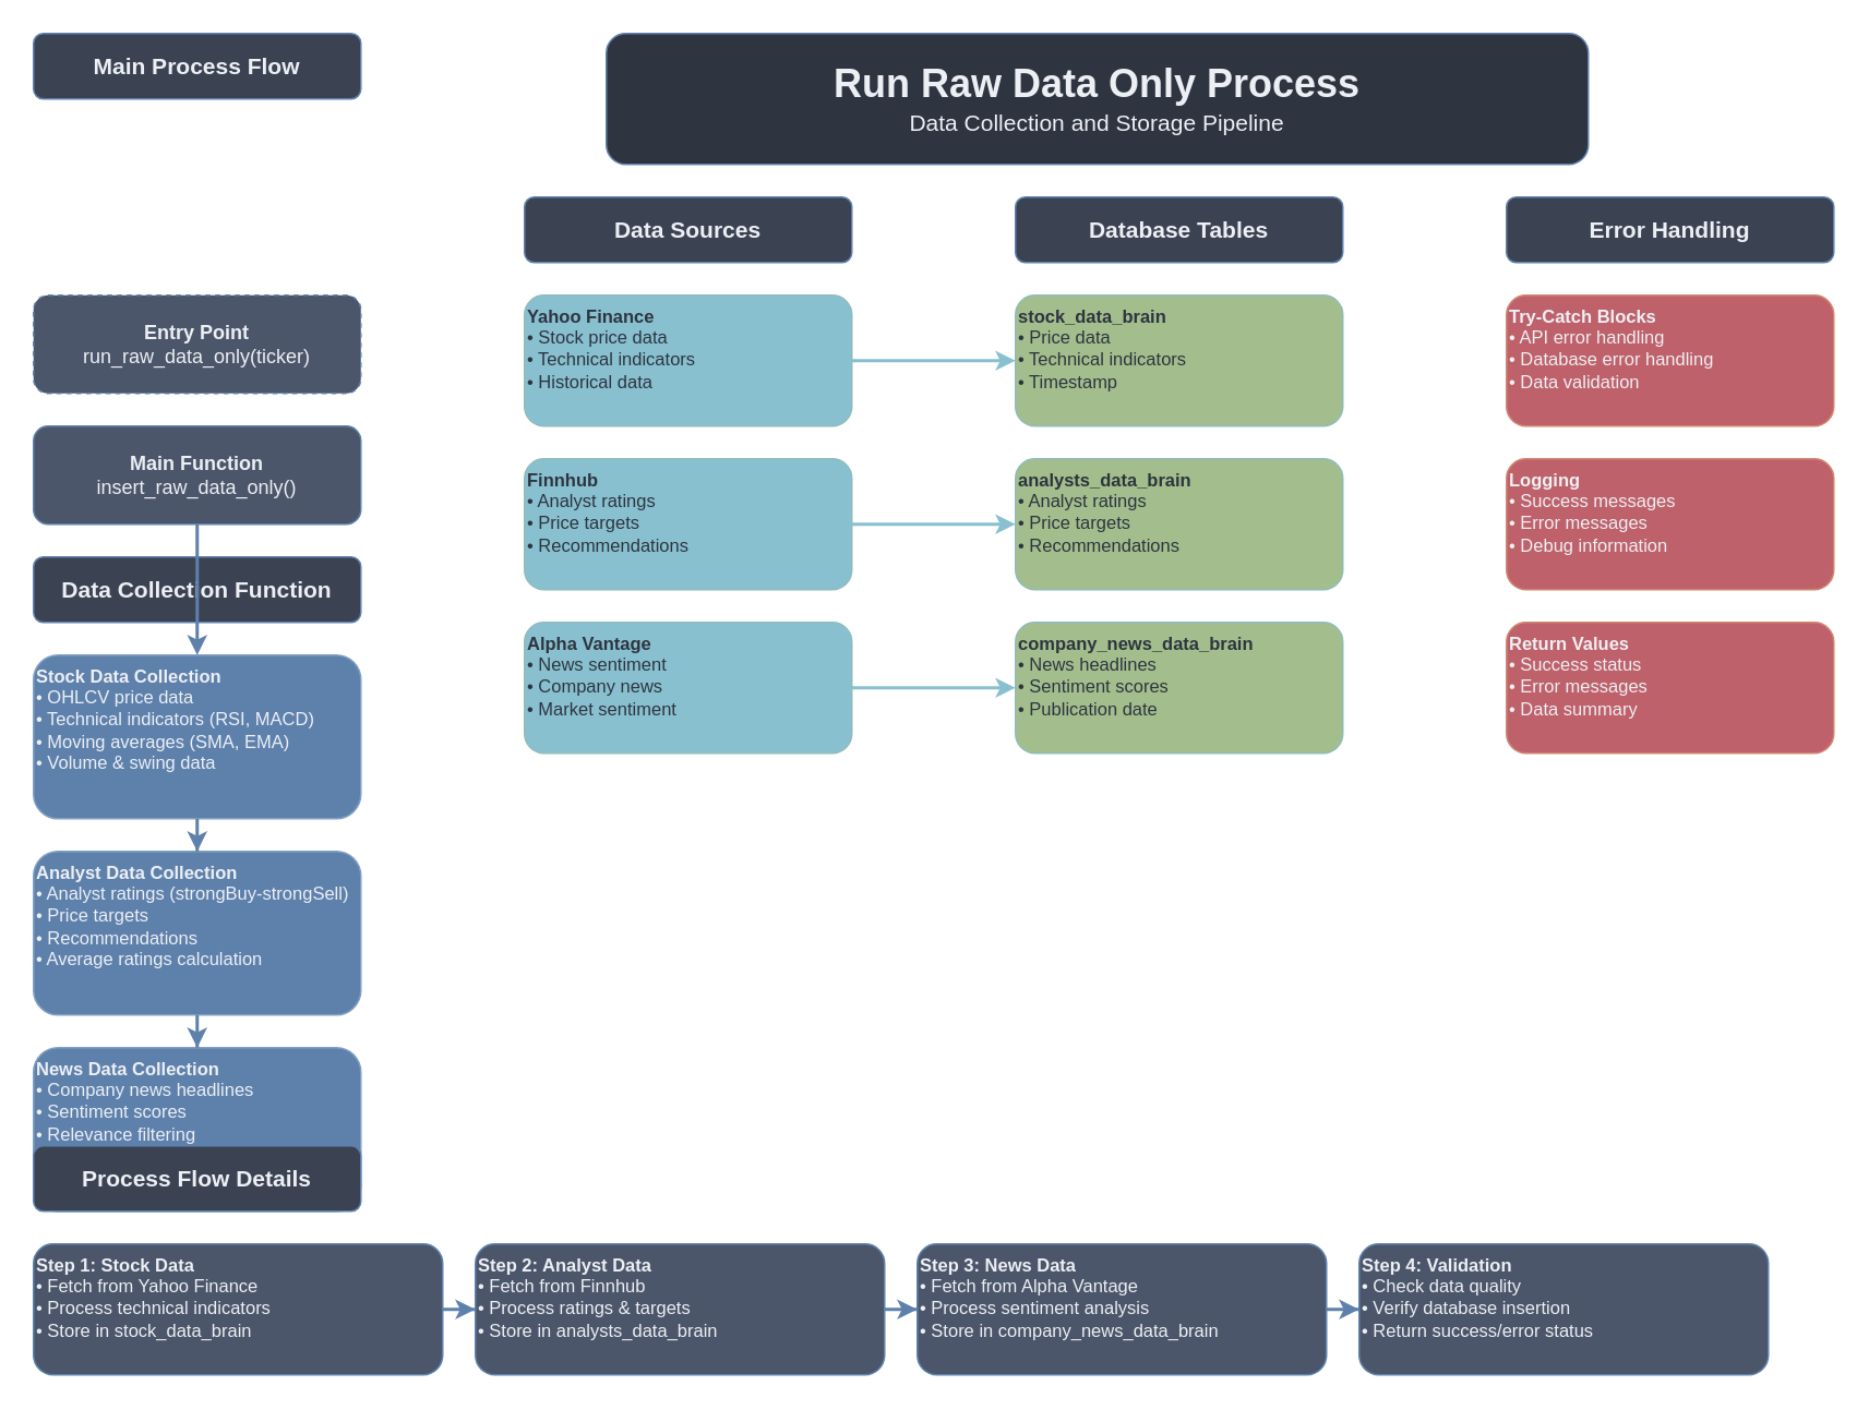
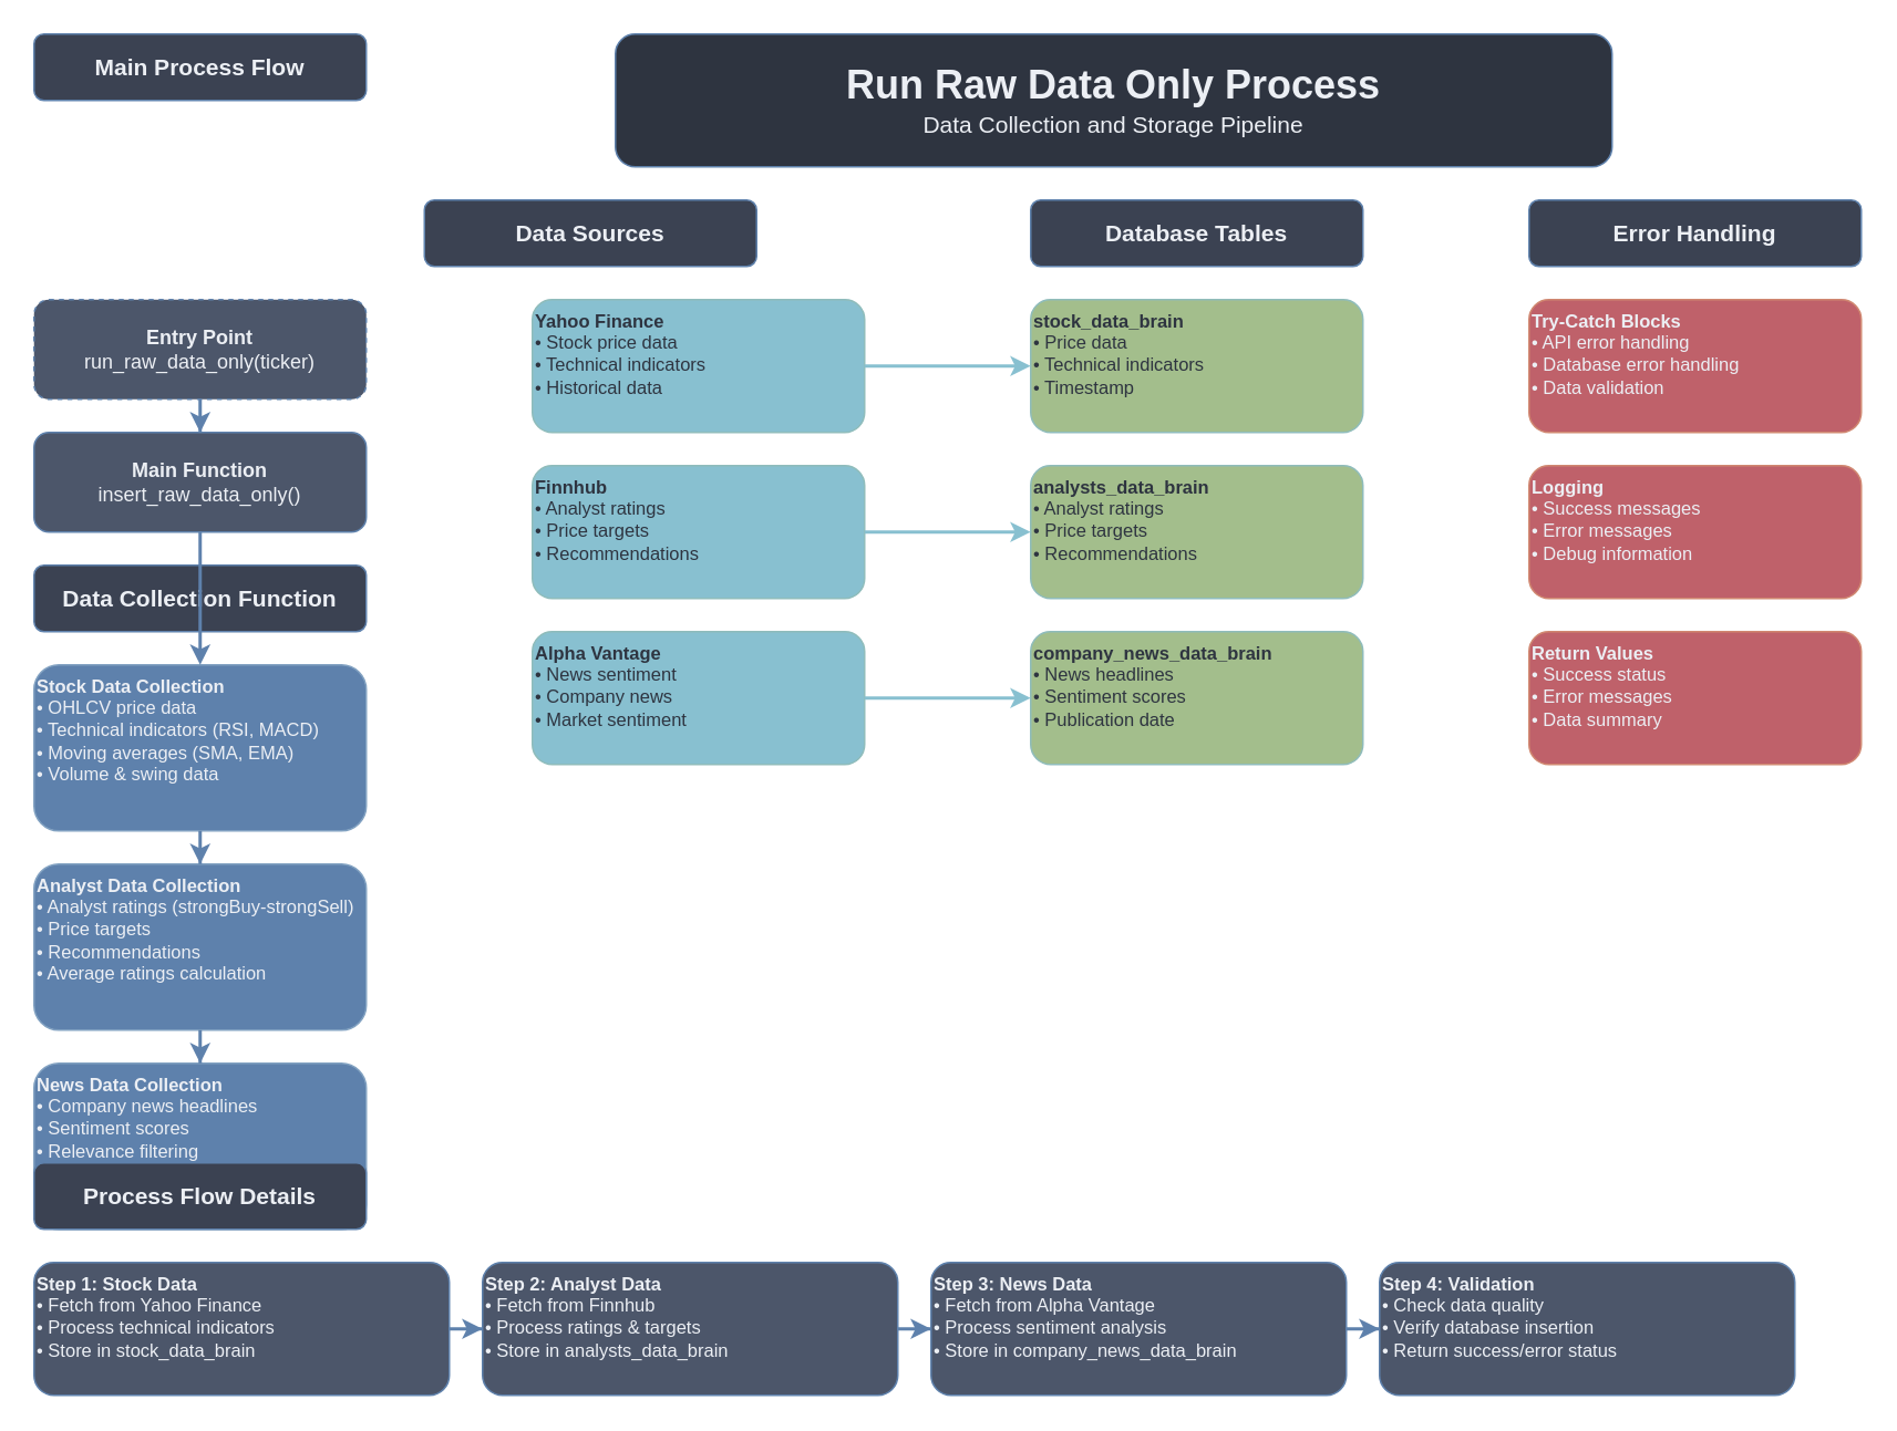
- <mxCell id="10" value="&lt;b&gt;Data Sources&lt;/b&gt;" style="rounded=1;whiteSpace=wrap;html=1;fillColor=#3B4252;strokeColor=#5E81AC;fontColor=#ECEFF4;fontSize=14;align=center;verticalAlign=middle;" parent="1" vertex="1"><mxGeometry x="320" y="120" width="200" height="40" as="geometry" /></mxCell>
+ <mxCell id="10" value="&lt;b&gt;Data Sources&lt;/b&gt;" style="rounded=1;whiteSpace=wrap;html=1;fillColor=#3B4252;strokeColor=#5E81AC;fontColor=#ECEFF4;fontSize=14;align=center;verticalAlign=middle;" parent="1" vertex="1"><mxGeometry x="255" y="120" width="200" height="40" as="geometry" /></mxCell>
+ <mxCell id="27" style="edgeStyle=orthogonalEdgeStyle;rounded=0;orthogonalLoop=1;jettySize=auto;html=1;strokeColor=#5E81AC;strokeWidth=2;" parent="1" source="4" target="5" edge="1"><mxGeometry relative="1" as="geometry" /></mxCell>
